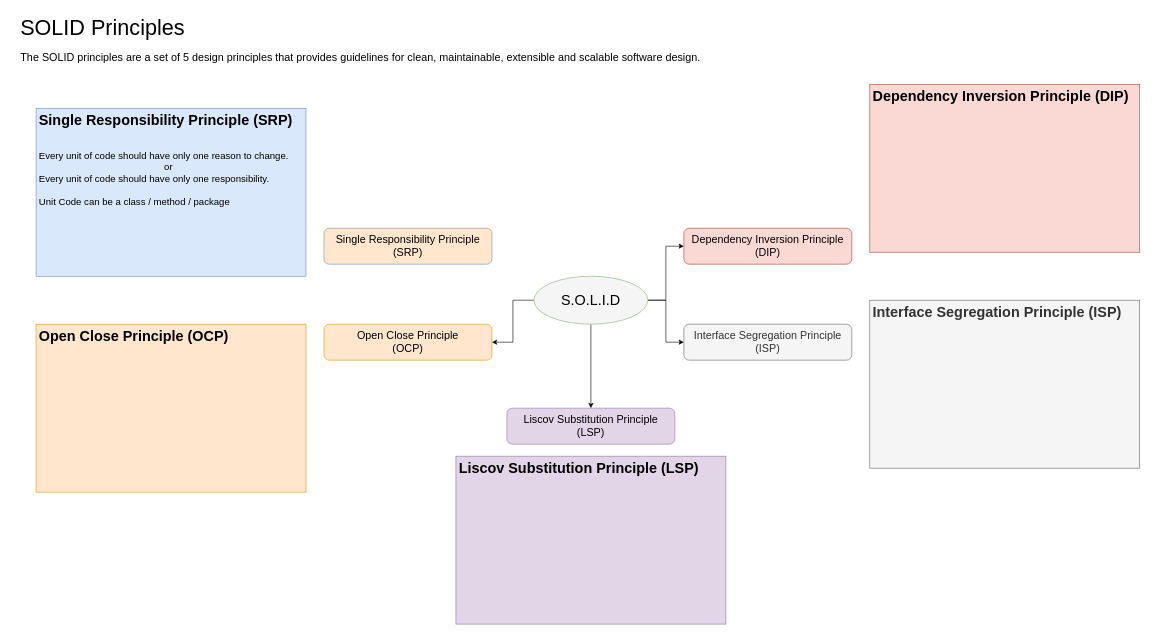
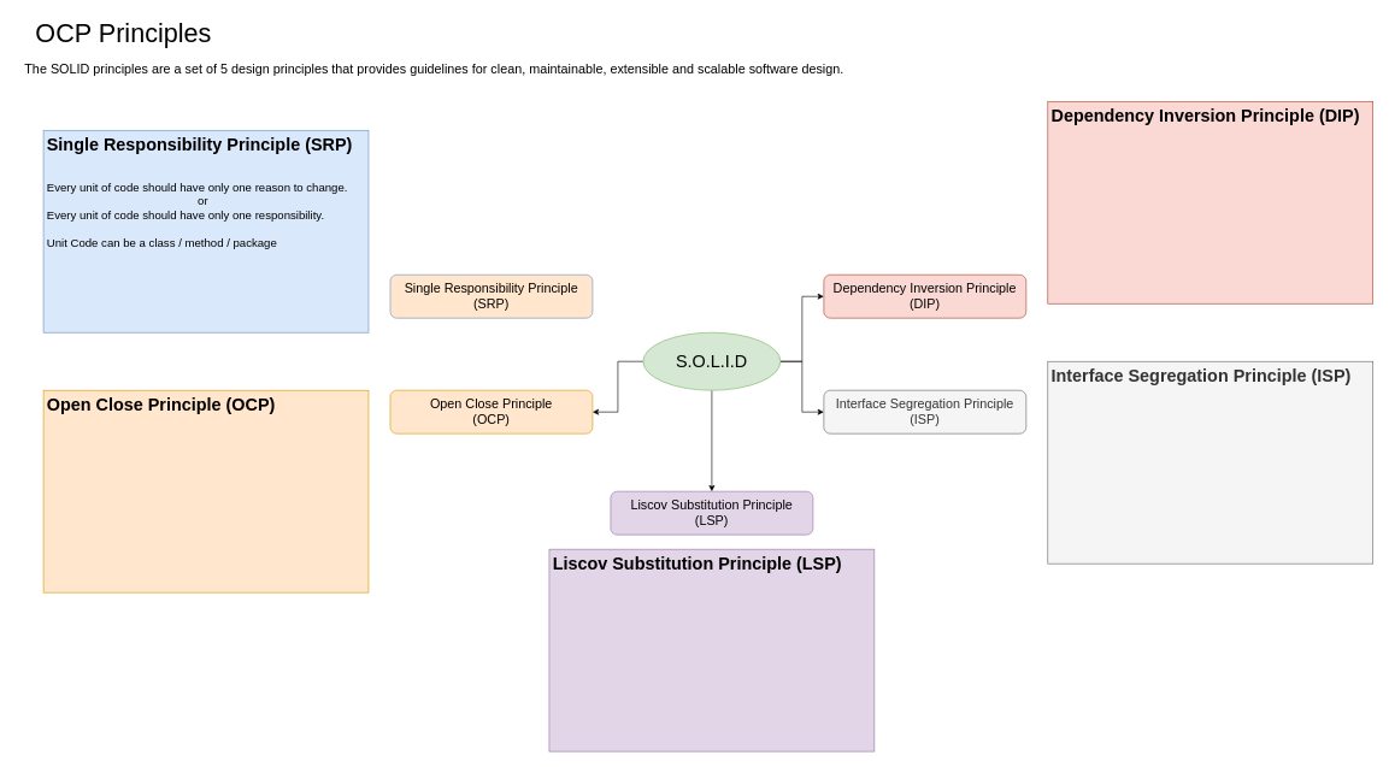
- <mxCell id="2" value="&lt;font style=&quot;font-size: 36px;&quot;&gt;SOLID Principles&lt;/font&gt;" style="text;strokeColor=none;align=center;fillColor=none;html=1;verticalAlign=middle;whiteSpace=wrap;rounded=0;" vertex="1" parent="1"><mxGeometry x="20" y="20" width="300" height="50" as="geometry" /></mxCell>
+ <mxCell id="2" value="&lt;font style=&quot;font-size: 36px;&quot;&gt;OCP Principles&lt;/font&gt;" style="text;strokeColor=none;align=center;fillColor=none;html=1;verticalAlign=middle;whiteSpace=wrap;rounded=0;" vertex="1" parent="1"><mxGeometry x="20" y="20" width="300" height="50" as="geometry" /></mxCell>
- <mxCell id="7" value="&lt;font style=&quot;font-size: 24px;&quot;&gt;S.O.L.I.D&lt;/font&gt;" style="ellipse;whiteSpace=wrap;html=1;fillColor=#f5f5f5;strokeColor=#82b366;" vertex="1" parent="1"><mxGeometry x="889" y="460" width="190" height="80" as="geometry" /></mxCell>
+ <mxCell id="7" value="&lt;font style=&quot;font-size: 24px;&quot;&gt;S.O.L.I.D&lt;/font&gt;" style="ellipse;whiteSpace=wrap;html=1;fillColor=#d5e8d4;strokeColor=#82b366;" vertex="1" parent="1"><mxGeometry x="889" y="460" width="190" height="80" as="geometry" /></mxCell>
